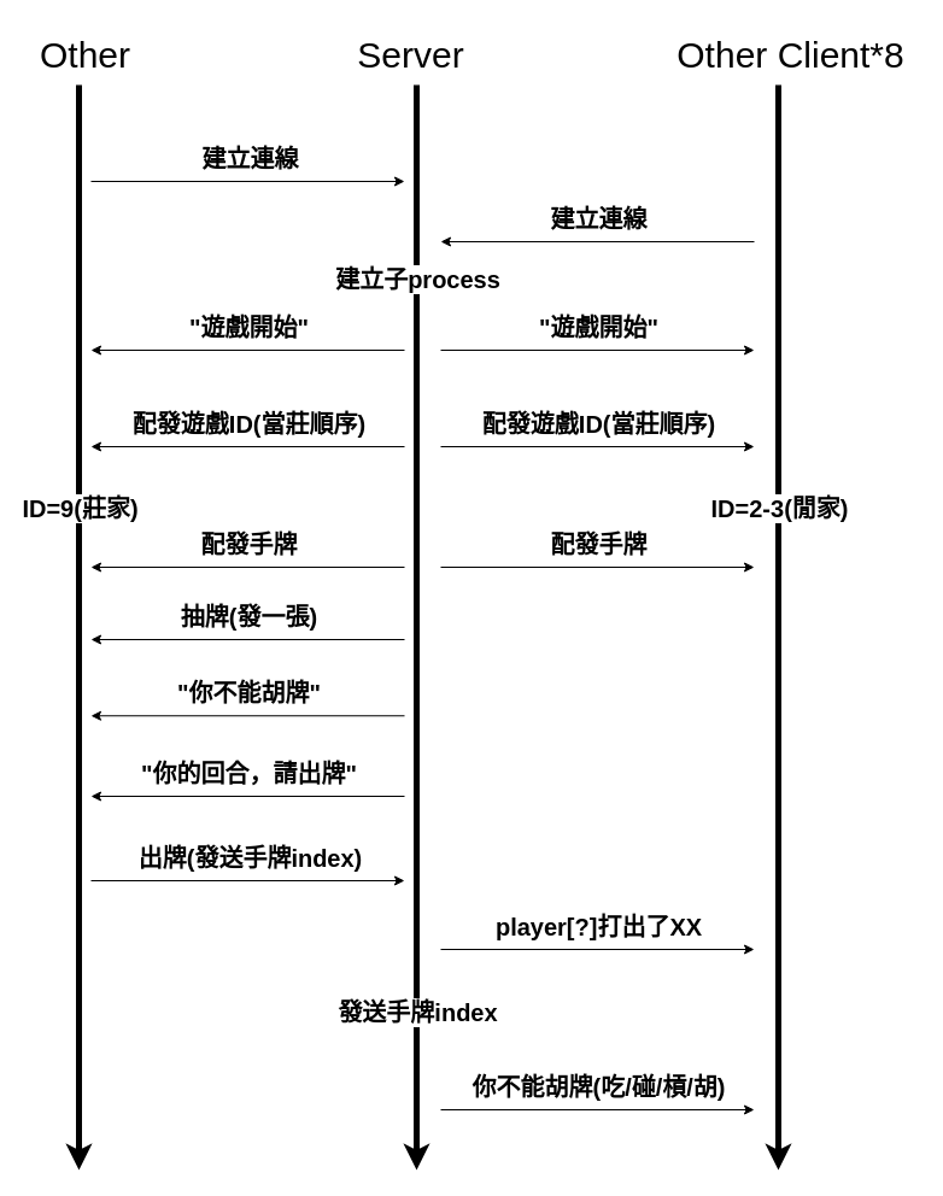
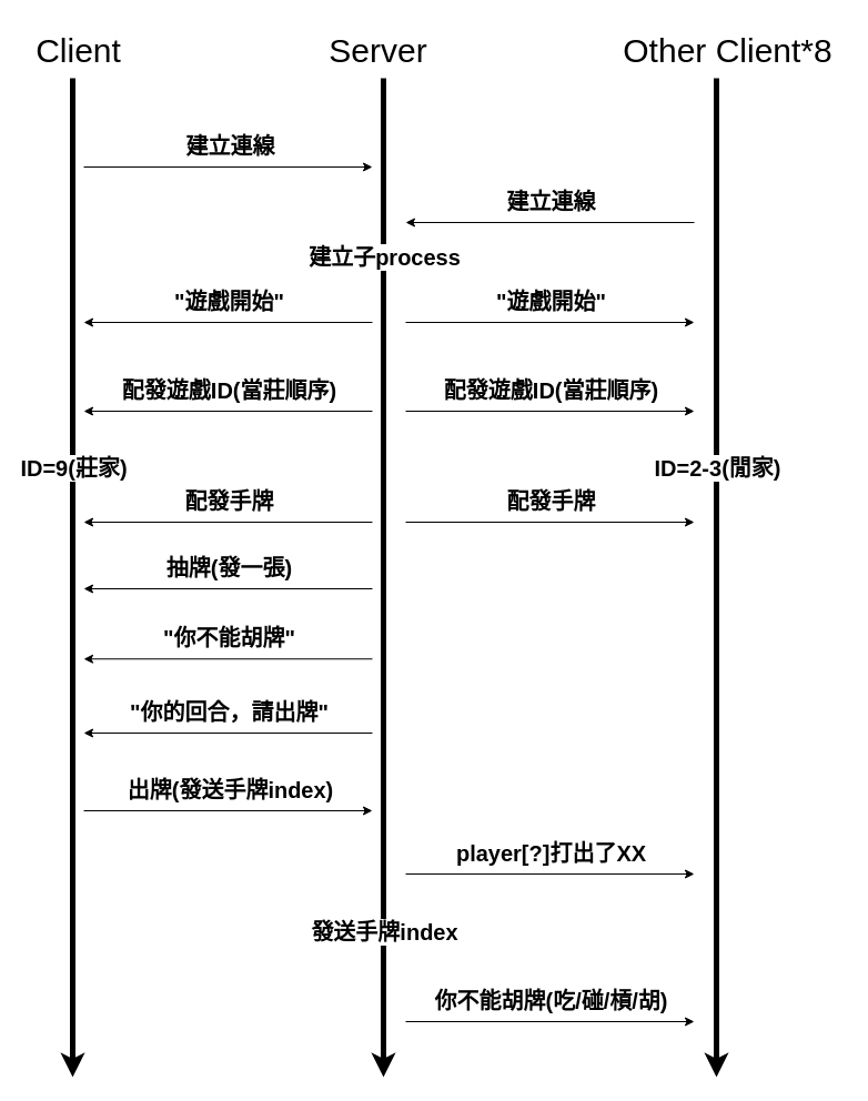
- <mxCell id="6" value="Other" style="text;html=1;align=center;verticalAlign=middle;resizable=0;points=[];autosize=1;strokeColor=none;fillColor=none;fontSize=30;" vertex="1" parent="1"><mxGeometry x="20" y="20" width="100" height="50" as="geometry" /></mxCell>
+ <mxCell id="6" value="Client" style="text;html=1;align=center;verticalAlign=middle;resizable=0;points=[];autosize=1;strokeColor=none;fillColor=none;fontSize=30;" vertex="1" parent="1"><mxGeometry x="20" y="20" width="100" height="50" as="geometry" /></mxCell>
